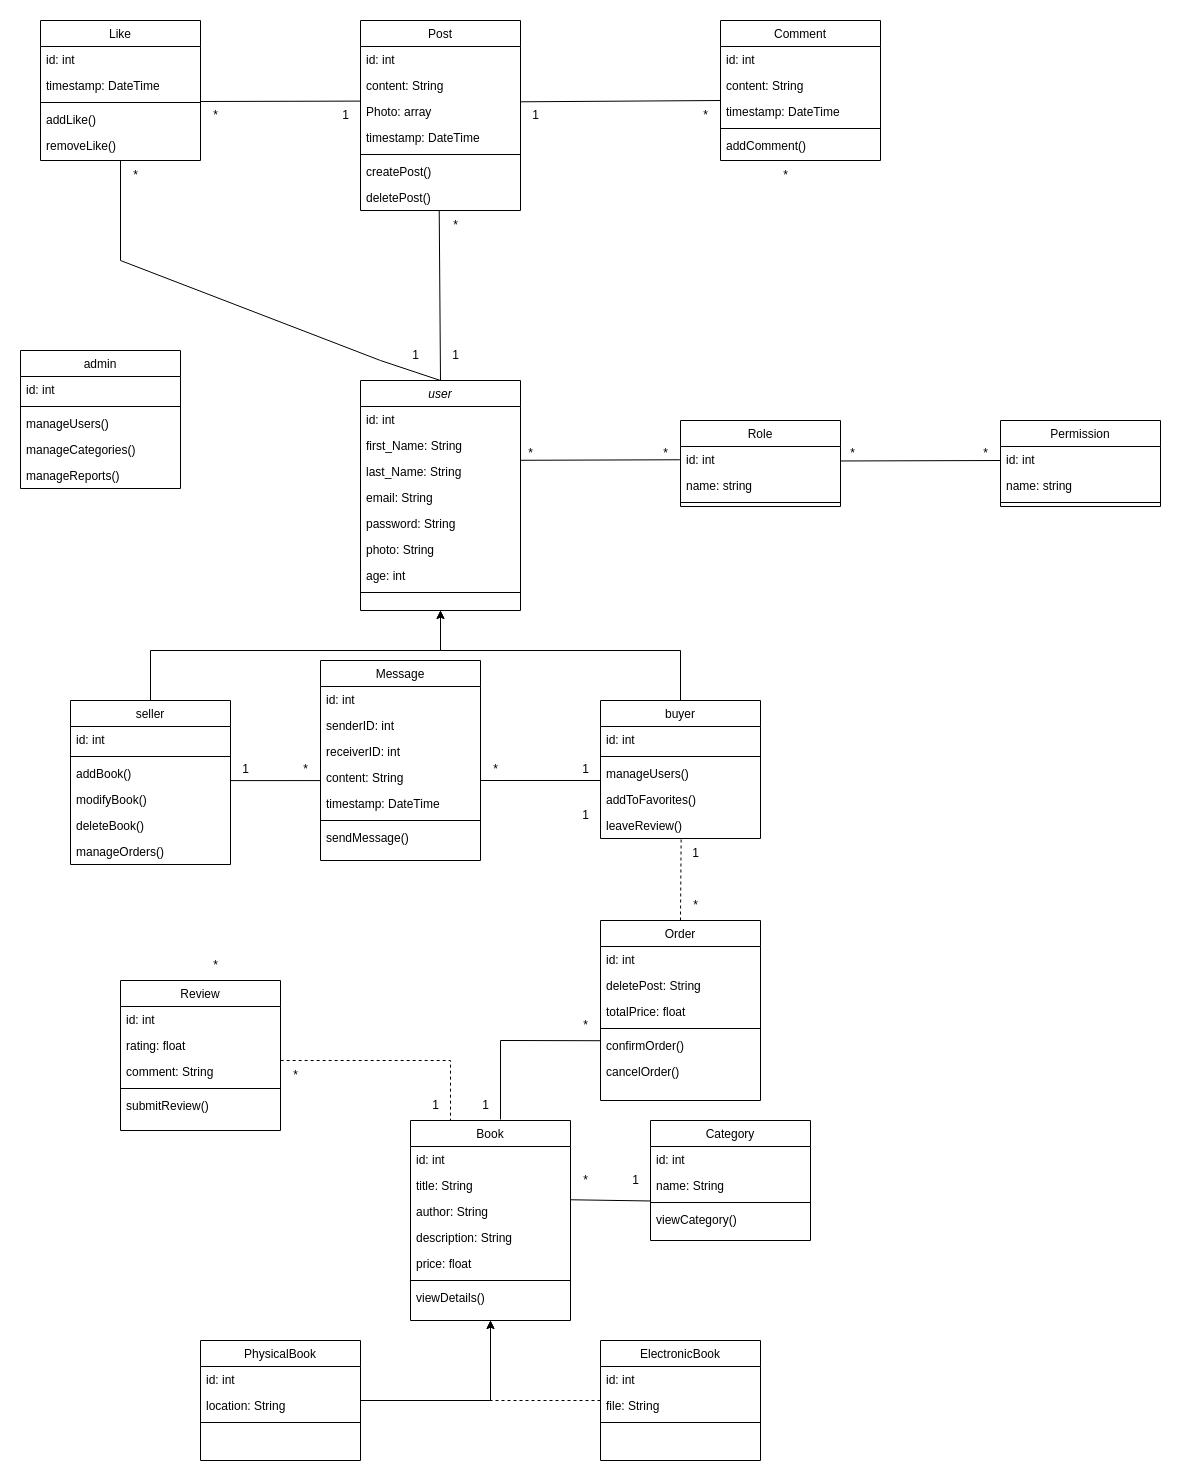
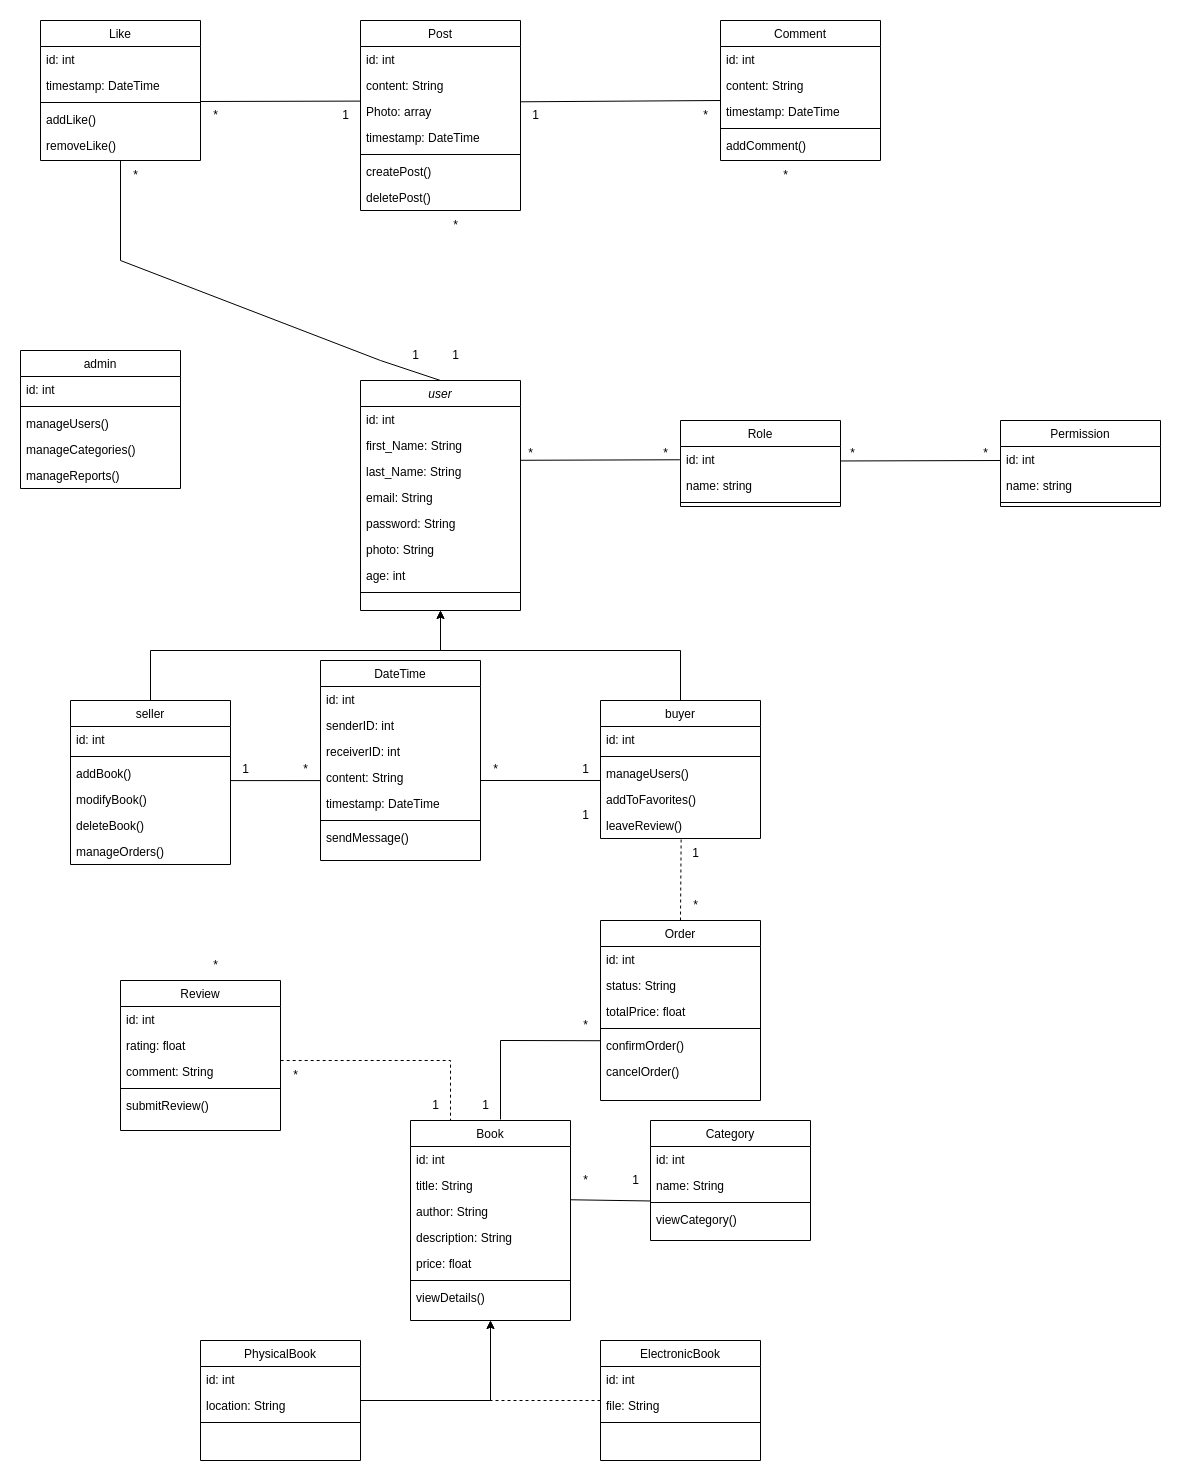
- <mxCell id="130" value="" style="endArrow=none;html=1;rounded=0;exitX=0.492;exitY=1.001;exitDx=0;exitDy=0;exitPerimeter=0;entryX=0.5;entryY=0;entryDx=0;entryDy=0;" edge="1" parent="1" source="106" target="2"><mxGeometry width="50" height="50" relative="1" as="geometry"><mxPoint x="430" y="271" as="sourcePoint" /><mxPoint x="440" y="370" as="targetPoint" /></mxGeometry></mxCell>
- <mxCell id="91" value="Message" style="swimlane;fontStyle=0;align=center;verticalAlign=top;childLayout=stackLayout;horizontal=1;startSize=26;horizontalStack=0;resizeParent=1;resizeLast=0;collapsible=1;marginBottom=0;rounded=0;shadow=0;strokeWidth=1;" vertex="1" parent="1"><mxGeometry x="320" y="660" width="160" height="200" as="geometry"><mxRectangle x="340" y="380" width="170" height="26" as="alternateBounds" /></mxGeometry></mxCell>
+ <mxCell id="91" value="DateTime" style="swimlane;fontStyle=0;align=center;verticalAlign=top;childLayout=stackLayout;horizontal=1;startSize=26;horizontalStack=0;resizeParent=1;resizeLast=0;collapsible=1;marginBottom=0;rounded=0;shadow=0;strokeWidth=1;" vertex="1" parent="1"><mxGeometry x="320" y="660" width="160" height="200" as="geometry"><mxRectangle x="340" y="380" width="170" height="26" as="alternateBounds" /></mxGeometry></mxCell>
- <mxCell id="71" value="deletePost: String&#10;" style="text;align=left;verticalAlign=top;spacingLeft=4;spacingRight=4;overflow=hidden;rotatable=0;points=[[0,0.5],[1,0.5]];portConstraint=eastwest;rounded=0;shadow=0;html=0;" vertex="1" parent="69"><mxGeometry y="52" width="160" height="26" as="geometry" /></mxCell>
+ <mxCell id="71" value="status: String&#10;" style="text;align=left;verticalAlign=top;spacingLeft=4;spacingRight=4;overflow=hidden;rotatable=0;points=[[0,0.5],[1,0.5]];portConstraint=eastwest;rounded=0;shadow=0;html=0;" vertex="1" parent="69"><mxGeometry y="52" width="160" height="26" as="geometry" /></mxCell>
